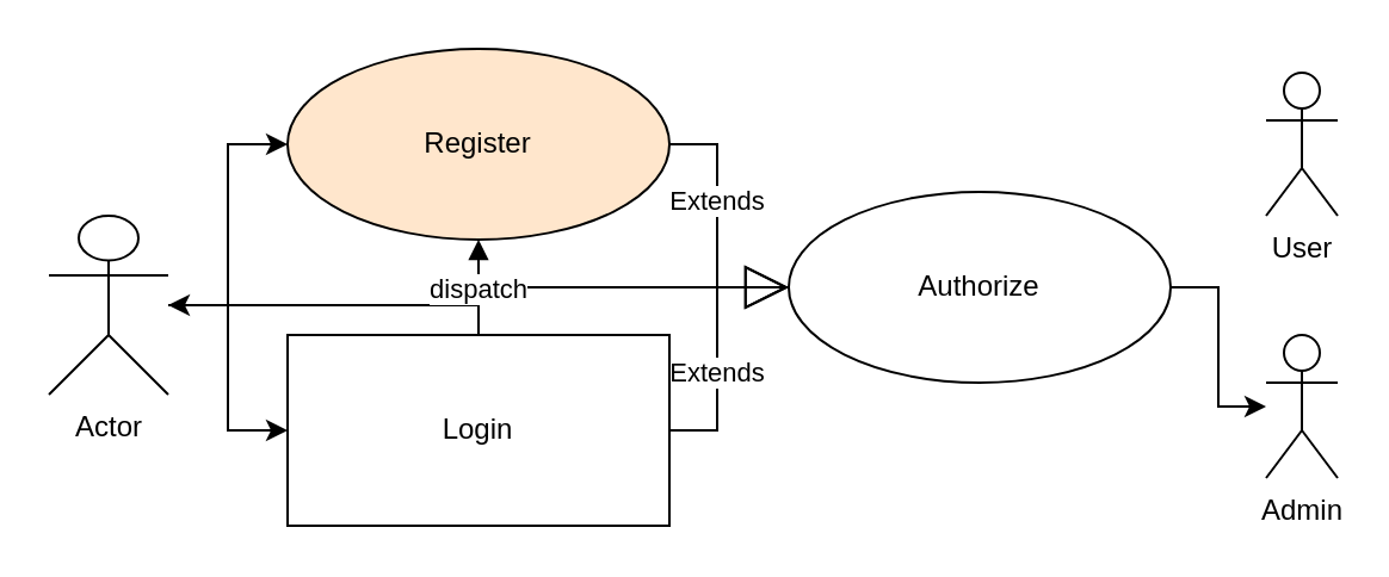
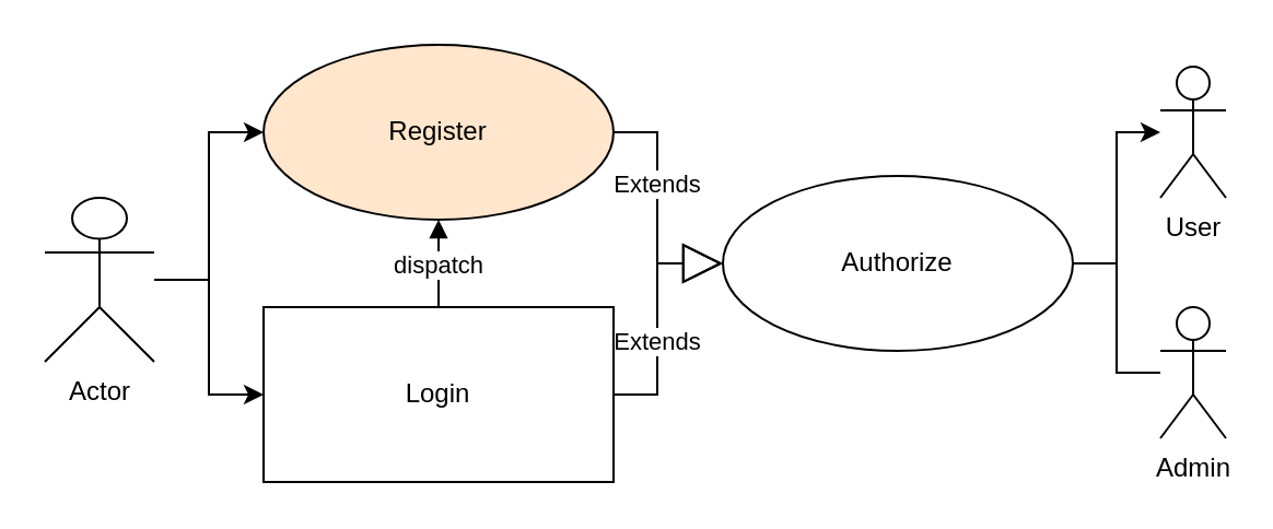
- <mxCell id="3" style="edgeStyle=orthogonalEdgeStyle;rounded=0;orthogonalLoop=1;jettySize=auto;html=1;" edge="1" parent="1" source="5" target="12"><mxGeometry relative="1" as="geometry" /></mxCell>
+ <mxCell id="3" style="edgeStyle=orthogonalEdgeStyle;rounded=0;orthogonalLoop=1;jettySize=auto;html=1;" edge="1" parent="1" source="5" target="13"><mxGeometry relative="1" as="geometry" /></mxCell>
- <mxCell id="4" style="edgeStyle=orthogonalEdgeStyle;rounded=0;orthogonalLoop=1;jettySize=auto;html=1;" edge="1" parent="1" source="5" target="14"><mxGeometry relative="1" as="geometry" /></mxCell>
+ <mxCell id="4" style="edgeStyle=orthogonalEdgeStyle;rounded=0;orthogonalLoop=1;jettySize=auto;html=1;endArrow=none;" edge="1" parent="1" source="5" target="14"><mxGeometry relative="1" as="geometry" /></mxCell>
